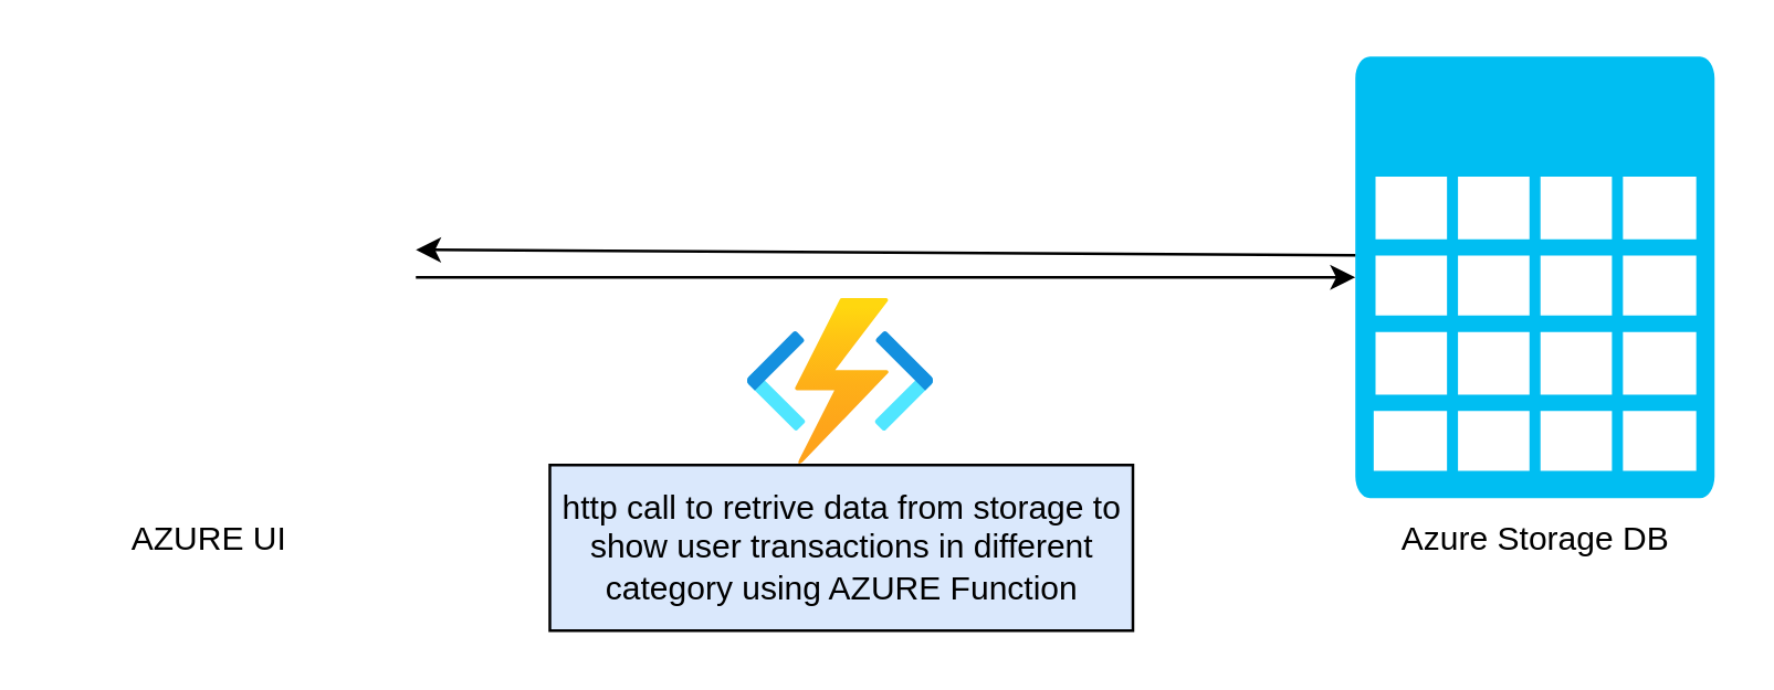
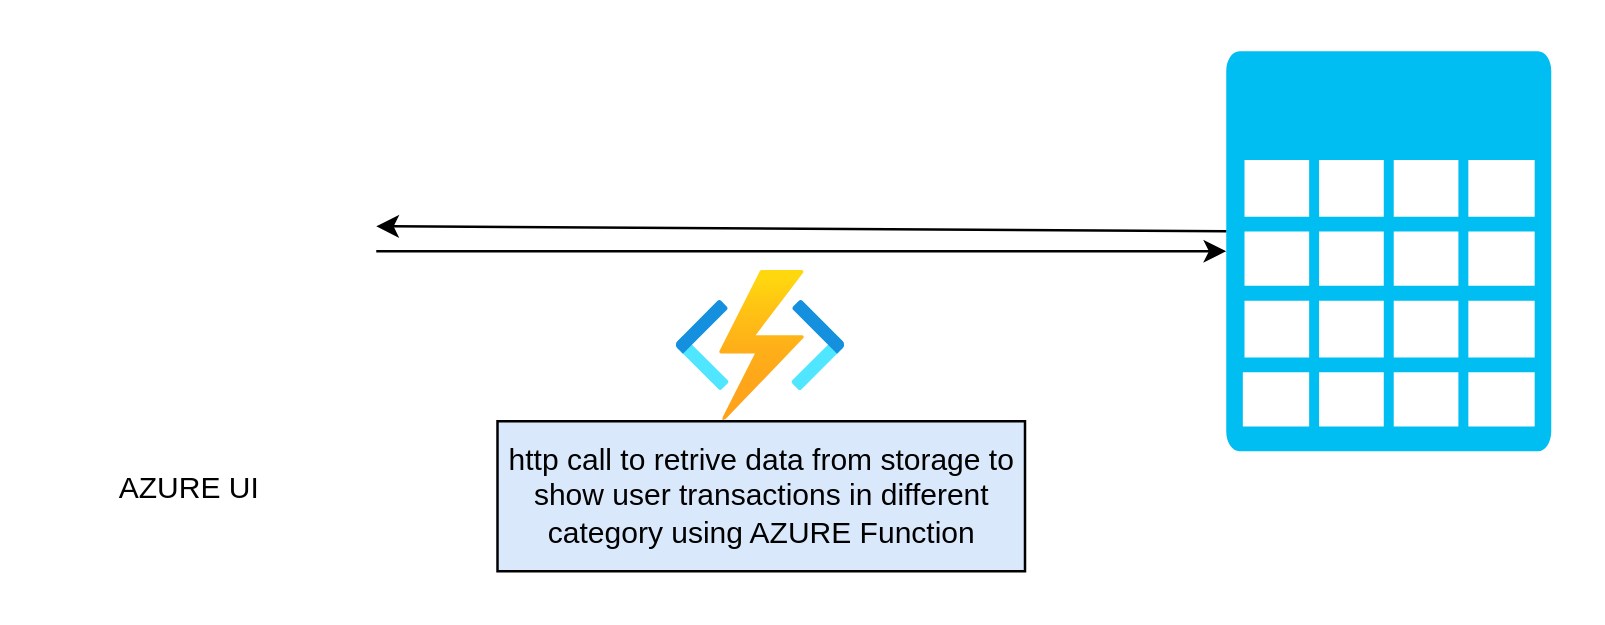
- <mxCell id="8" value="Azure Storage DB" style="text;html=1;align=center;verticalAlign=middle;resizable=0;points=[];autosize=1;strokeColor=none;fillColor=none;" vertex="1" parent="1"><mxGeometry x="495" y="180" width="120" height="30" as="geometry" /></mxCell>
